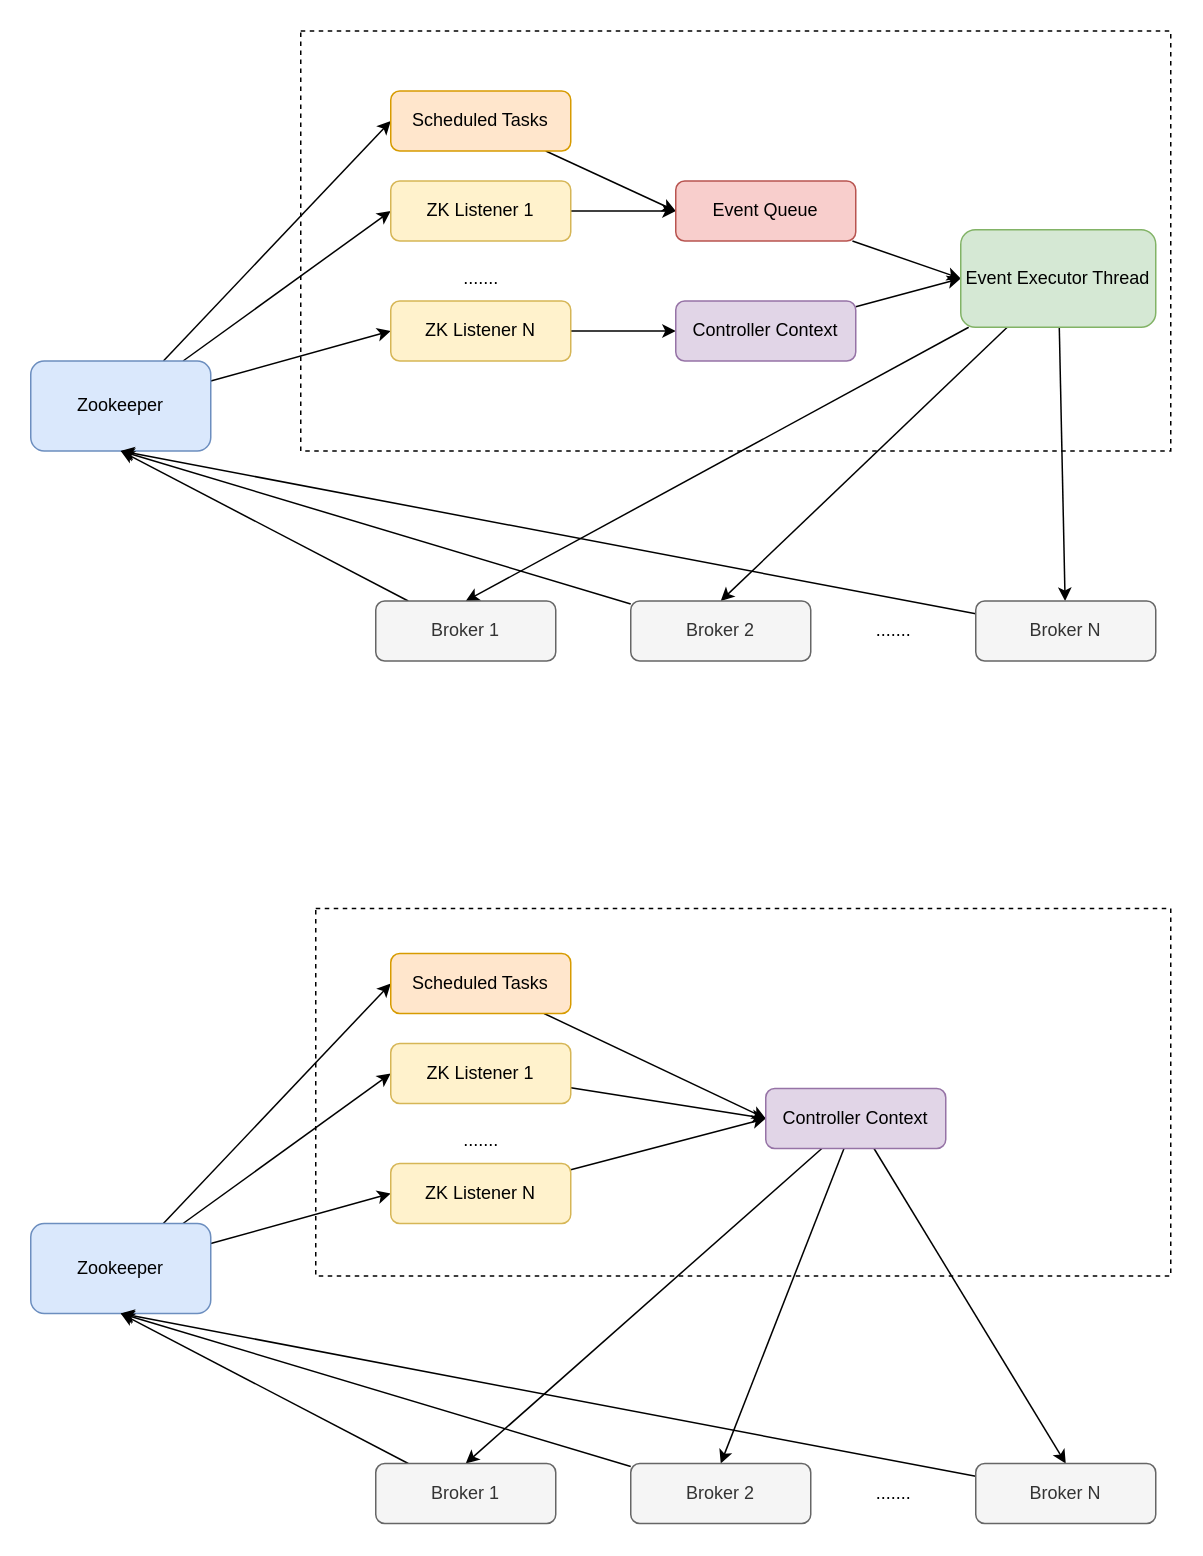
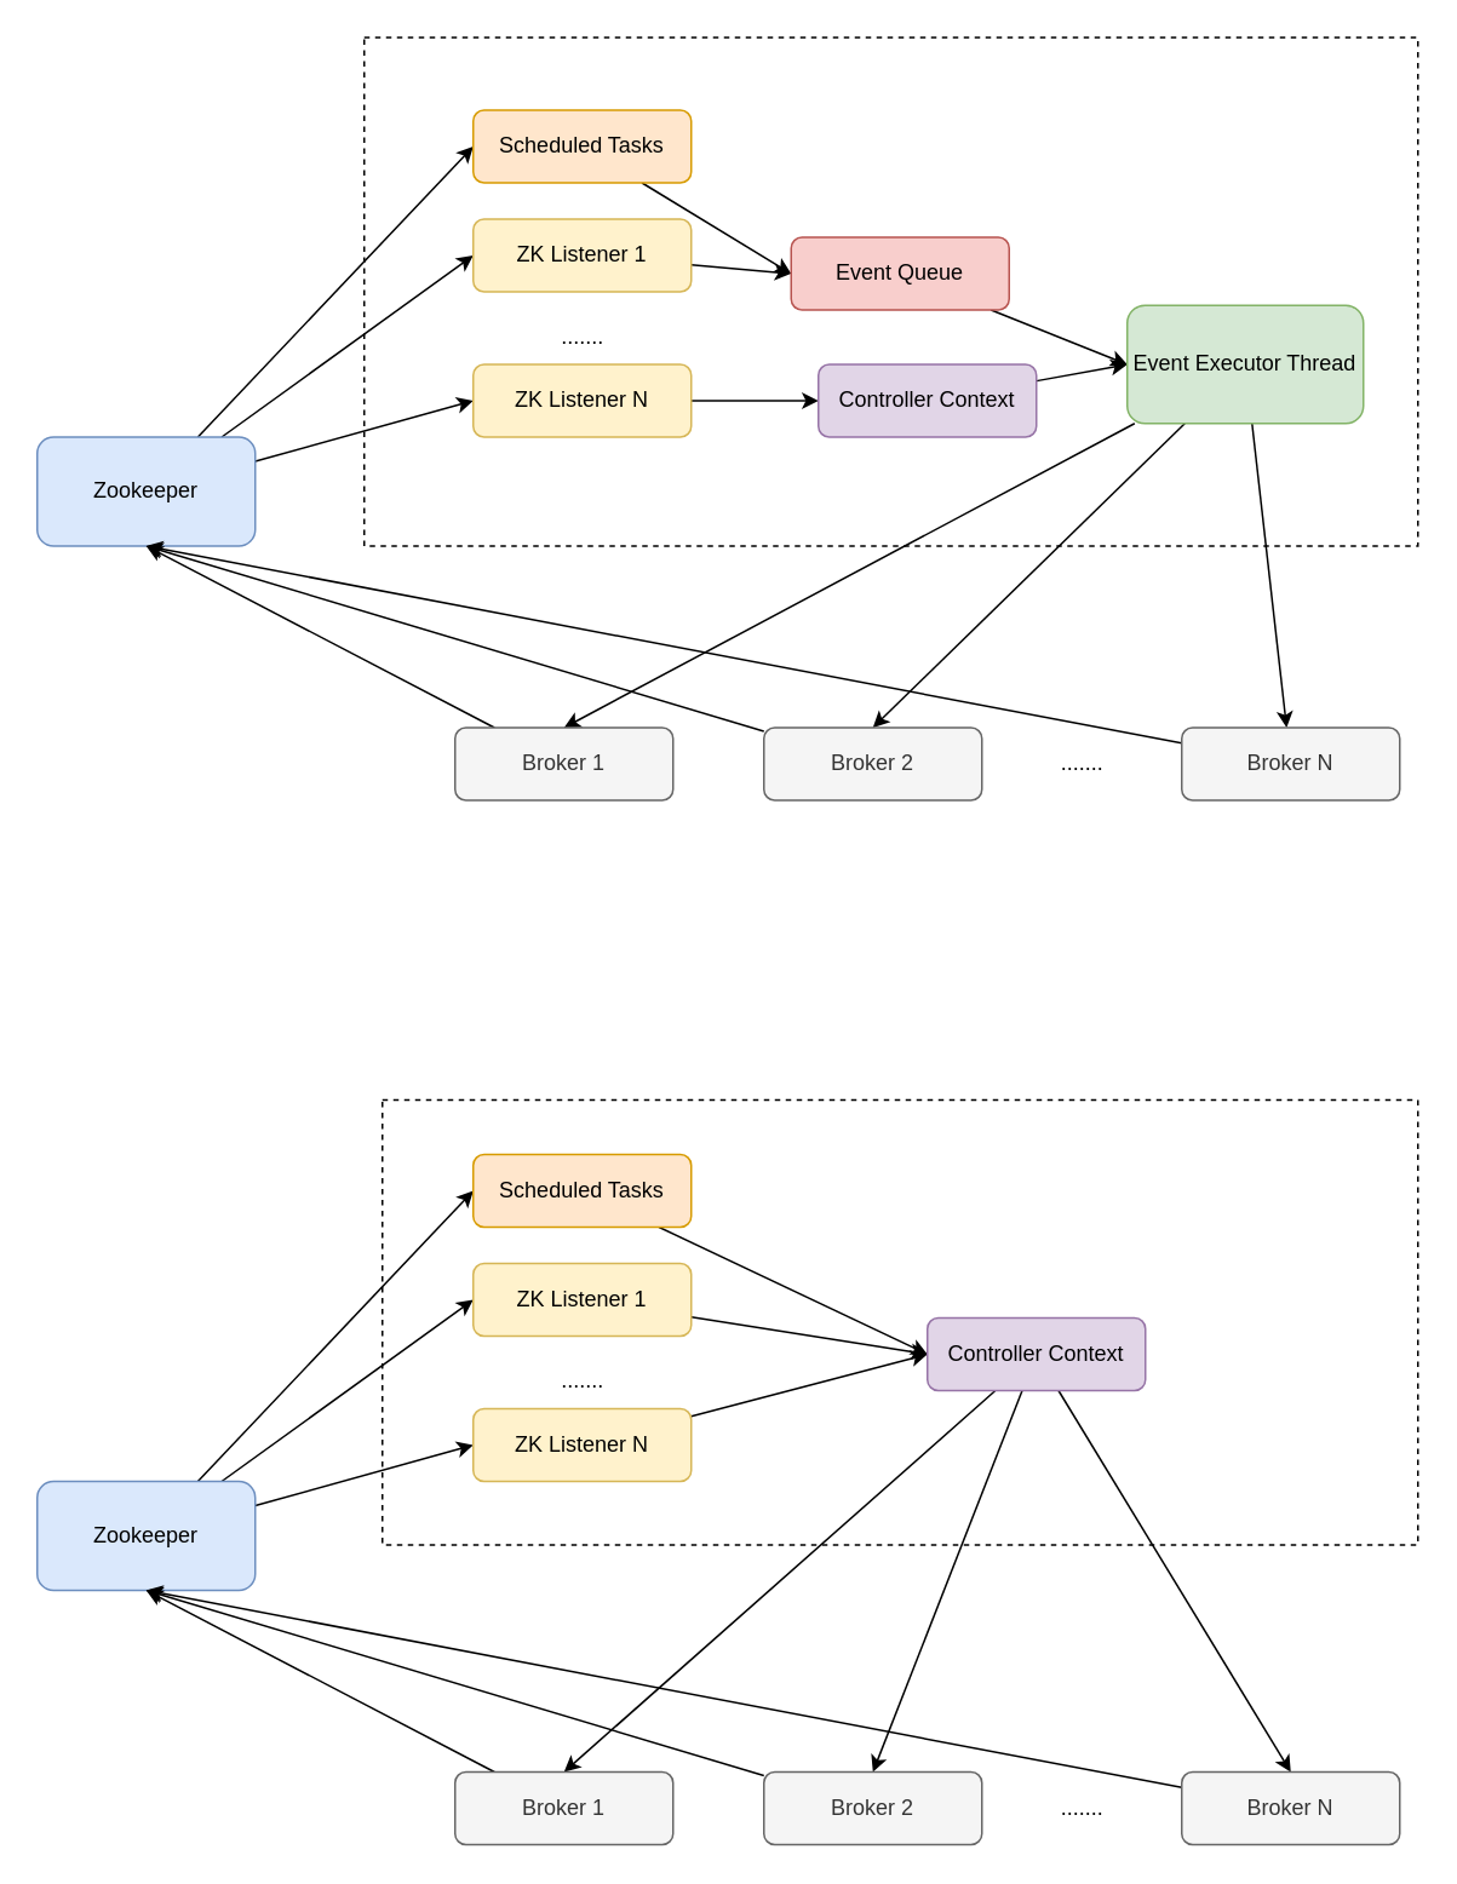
- <mxCell id="15" value="Event Queue" style="rounded=1;whiteSpace=wrap;html=1;fillColor=#f8cecc;strokeColor=#b85450;" parent="1" vertex="1"><mxGeometry x="450" y="120" width="120" height="40" as="geometry" /></mxCell>
+ <mxCell id="15" value="Event Queue" style="rounded=1;whiteSpace=wrap;html=1;fillColor=#f8cecc;strokeColor=#b85450;" parent="1" vertex="1"><mxGeometry x="435" y="130" width="120" height="40" as="geometry" /></mxCell>
- <mxCell id="21" value="Event Executor Thread" style="rounded=1;whiteSpace=wrap;html=1;fillColor=#d5e8d4;strokeColor=#82b366;" parent="1" vertex="1"><mxGeometry x="640" y="152.5" width="130" height="65" as="geometry" /></mxCell>
+ <mxCell id="21" value="Event Executor Thread" style="rounded=1;whiteSpace=wrap;html=1;fillColor=#d5e8d4;strokeColor=#82b366;" parent="1" vertex="1"><mxGeometry x="620" y="167.5" width="130" height="65" as="geometry" /></mxCell>
